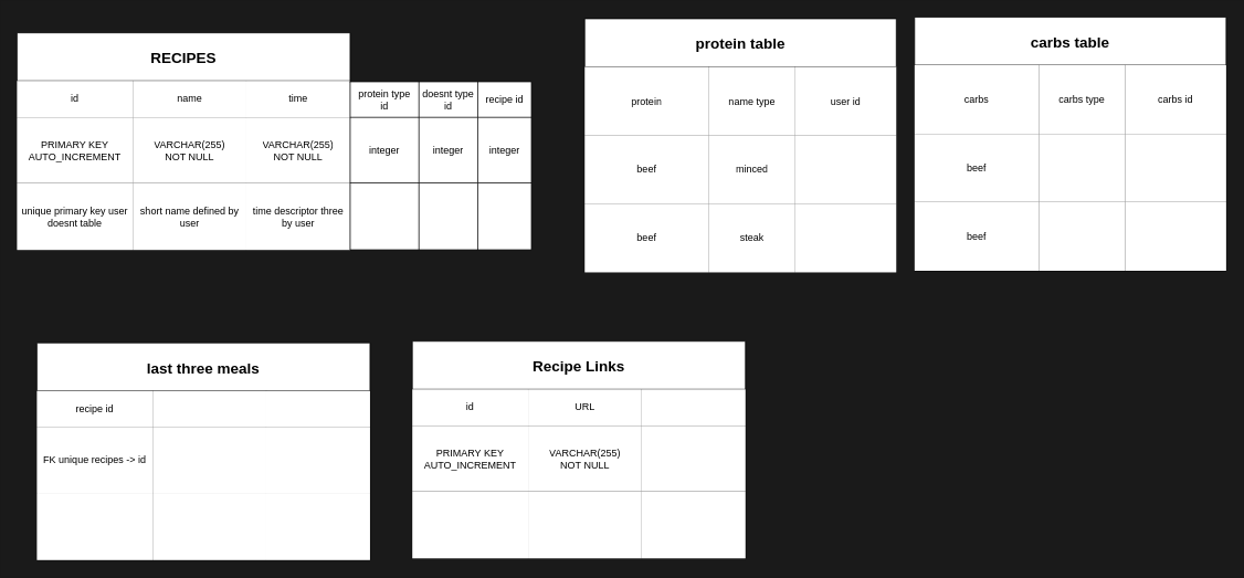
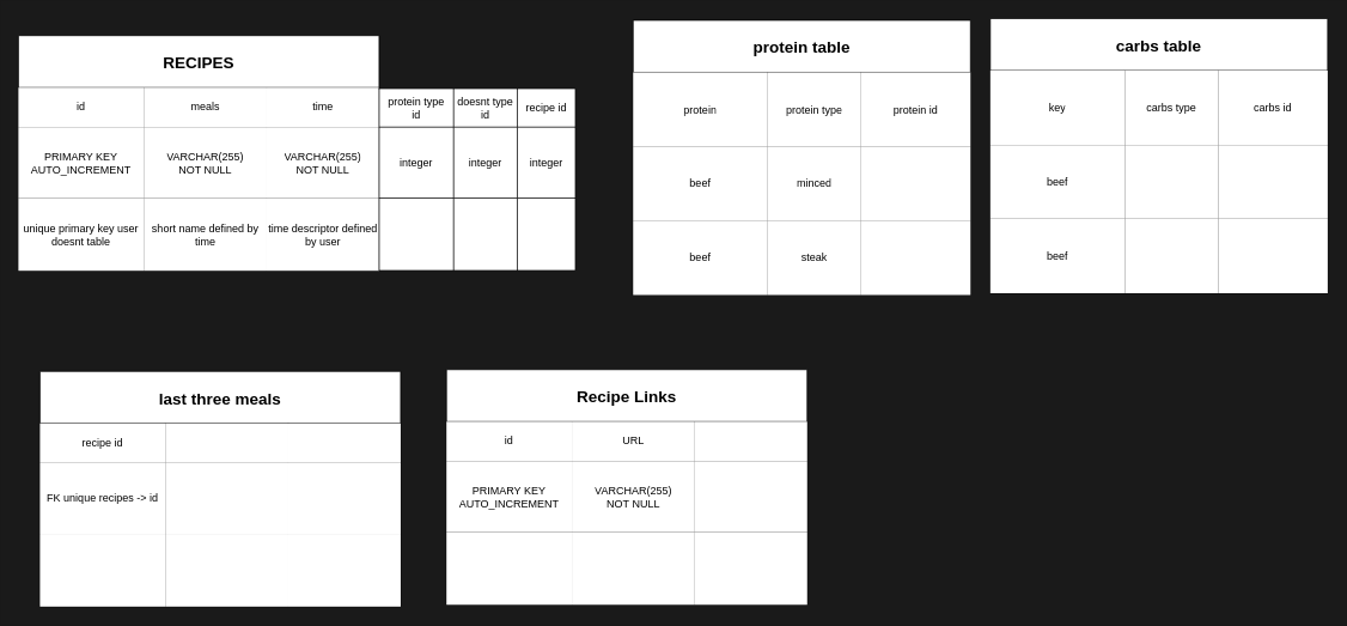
- <mxCell id="5" value="name" style="shape=partialRectangle;html=1;whiteSpace=wrap;connectable=0;top=0;left=0;bottom=0;right=0;overflow=hidden;" parent="3" vertex="1"><mxGeometry x="139.75" width="137" height="44" as="geometry"><mxRectangle width="137" height="44" as="alternateBounds" /></mxGeometry></mxCell>
+ <mxCell id="5" value="meals" style="shape=partialRectangle;html=1;whiteSpace=wrap;connectable=0;top=0;left=0;bottom=0;right=0;overflow=hidden;" parent="3" vertex="1"><mxGeometry x="139.75" width="137" height="44" as="geometry"><mxRectangle width="137" height="44" as="alternateBounds" /></mxGeometry></mxCell>
- <mxCell id="69" value="carbs" style="shape=partialRectangle;html=1;whiteSpace=wrap;connectable=0;top=0;left=0;bottom=0;right=0;overflow=hidden;" vertex="1" parent="68"><mxGeometry width="150" height="83" as="geometry"><mxRectangle width="150" height="83" as="alternateBounds" /></mxGeometry></mxCell>
+ <mxCell id="69" value="key" style="shape=partialRectangle;html=1;whiteSpace=wrap;connectable=0;top=0;left=0;bottom=0;right=0;overflow=hidden;" vertex="1" parent="68"><mxGeometry width="150" height="83" as="geometry"><mxRectangle width="150" height="83" as="alternateBounds" /></mxGeometry></mxCell>
- <mxCell id="18" value="name type" style="shape=partialRectangle;html=1;whiteSpace=wrap;connectable=0;top=0;left=0;bottom=0;right=0;overflow=hidden;" parent="16" vertex="1"><mxGeometry x="150" width="104" height="83" as="geometry"><mxRectangle width="104" height="83" as="alternateBounds" /></mxGeometry></mxCell>
+ <mxCell id="18" value="protein type" style="shape=partialRectangle;html=1;whiteSpace=wrap;connectable=0;top=0;left=0;bottom=0;right=0;overflow=hidden;" parent="16" vertex="1"><mxGeometry x="150" width="104" height="83" as="geometry"><mxRectangle width="104" height="83" as="alternateBounds" /></mxGeometry></mxCell>
- <mxCell id="19" value="user id" style="shape=partialRectangle;html=1;whiteSpace=wrap;connectable=0;top=0;left=0;bottom=0;right=0;overflow=hidden;" parent="16" vertex="1"><mxGeometry x="254" width="122" height="83" as="geometry"><mxRectangle width="122" height="83" as="alternateBounds" /></mxGeometry></mxCell>
+ <mxCell id="19" value="protein id" style="shape=partialRectangle;html=1;whiteSpace=wrap;connectable=0;top=0;left=0;bottom=0;right=0;overflow=hidden;" parent="16" vertex="1"><mxGeometry x="254" width="122" height="83" as="geometry"><mxRectangle width="122" height="83" as="alternateBounds" /></mxGeometry></mxCell>
- <mxCell id="13" value="short name defined by user" style="shape=partialRectangle;html=1;whiteSpace=wrap;connectable=1;top=0;left=0;bottom=0;right=0;overflow=hidden;movable=1;resizable=1;rotatable=1;deletable=1;editable=1;" parent="11" vertex="1"><mxGeometry x="139.75" width="137" height="81" as="geometry"><mxRectangle width="137" height="81" as="alternateBounds" /></mxGeometry></mxCell>
+ <mxCell id="13" value="short name defined by time" style="shape=partialRectangle;html=1;whiteSpace=wrap;connectable=1;top=0;left=0;bottom=0;right=0;overflow=hidden;movable=1;resizable=1;rotatable=1;deletable=1;editable=1;" parent="11" vertex="1"><mxGeometry x="139.75" width="137" height="81" as="geometry"><mxRectangle width="137" height="81" as="alternateBounds" /></mxGeometry></mxCell>
- <mxCell id="14" value="time descriptor three by user" style="shape=partialRectangle;html=1;whiteSpace=wrap;connectable=1;top=0;left=0;bottom=0;right=0;overflow=hidden;movable=1;resizable=1;rotatable=1;deletable=1;editable=1;" parent="11" vertex="1"><mxGeometry x="276.75" width="125.25" height="81" as="geometry"><mxRectangle width="125.25" height="81" as="alternateBounds" /></mxGeometry></mxCell>
+ <mxCell id="14" value="time descriptor defined by user" style="shape=partialRectangle;html=1;whiteSpace=wrap;connectable=1;top=0;left=0;bottom=0;right=0;overflow=hidden;movable=1;resizable=1;rotatable=1;deletable=1;editable=1;" parent="11" vertex="1"><mxGeometry x="276.75" width="125.25" height="81" as="geometry"><mxRectangle width="125.25" height="81" as="alternateBounds" /></mxGeometry></mxCell>
